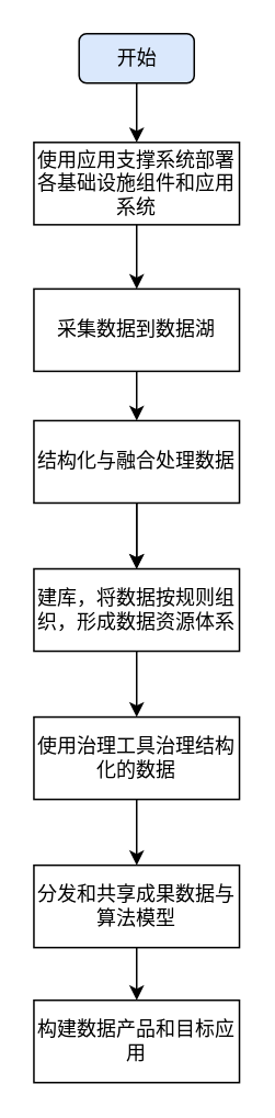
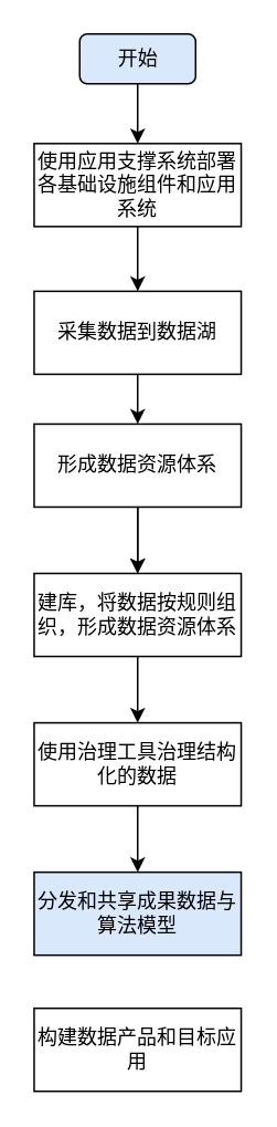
- <mxCell id="8" value="结构化与融合处理数据" style="rounded=0;whiteSpace=wrap;html=1;" vertex="1" parent="1"><mxGeometry x="20" y="255" width="125" height="50" as="geometry" /></mxCell>
+ <mxCell id="8" value="形成数据资源体系" style="rounded=0;whiteSpace=wrap;html=1;" vertex="1" parent="1"><mxGeometry x="20" y="255" width="125" height="50" as="geometry" /></mxCell>
- <mxCell id="14" value="分发和共享成果数据与算法模型" style="rounded=0;whiteSpace=wrap;html=1;" vertex="1" parent="1"><mxGeometry x="20" y="525" width="125" height="50" as="geometry" /></mxCell>
+ <mxCell id="14" value="分发和共享成果数据与算法模型" style="rounded=0;whiteSpace=wrap;html=1;fillColor=#dae8fc;" vertex="1" parent="1"><mxGeometry x="20" y="525" width="125" height="50" as="geometry" /></mxCell>
- <mxCell id="13" value="" style="edgeStyle=orthogonalEdgeStyle;rounded=0;orthogonalLoop=1;jettySize=auto;html=1;" edge="1" parent="1" source="14" target="17"><mxGeometry relative="1" as="geometry" /></mxCell>
